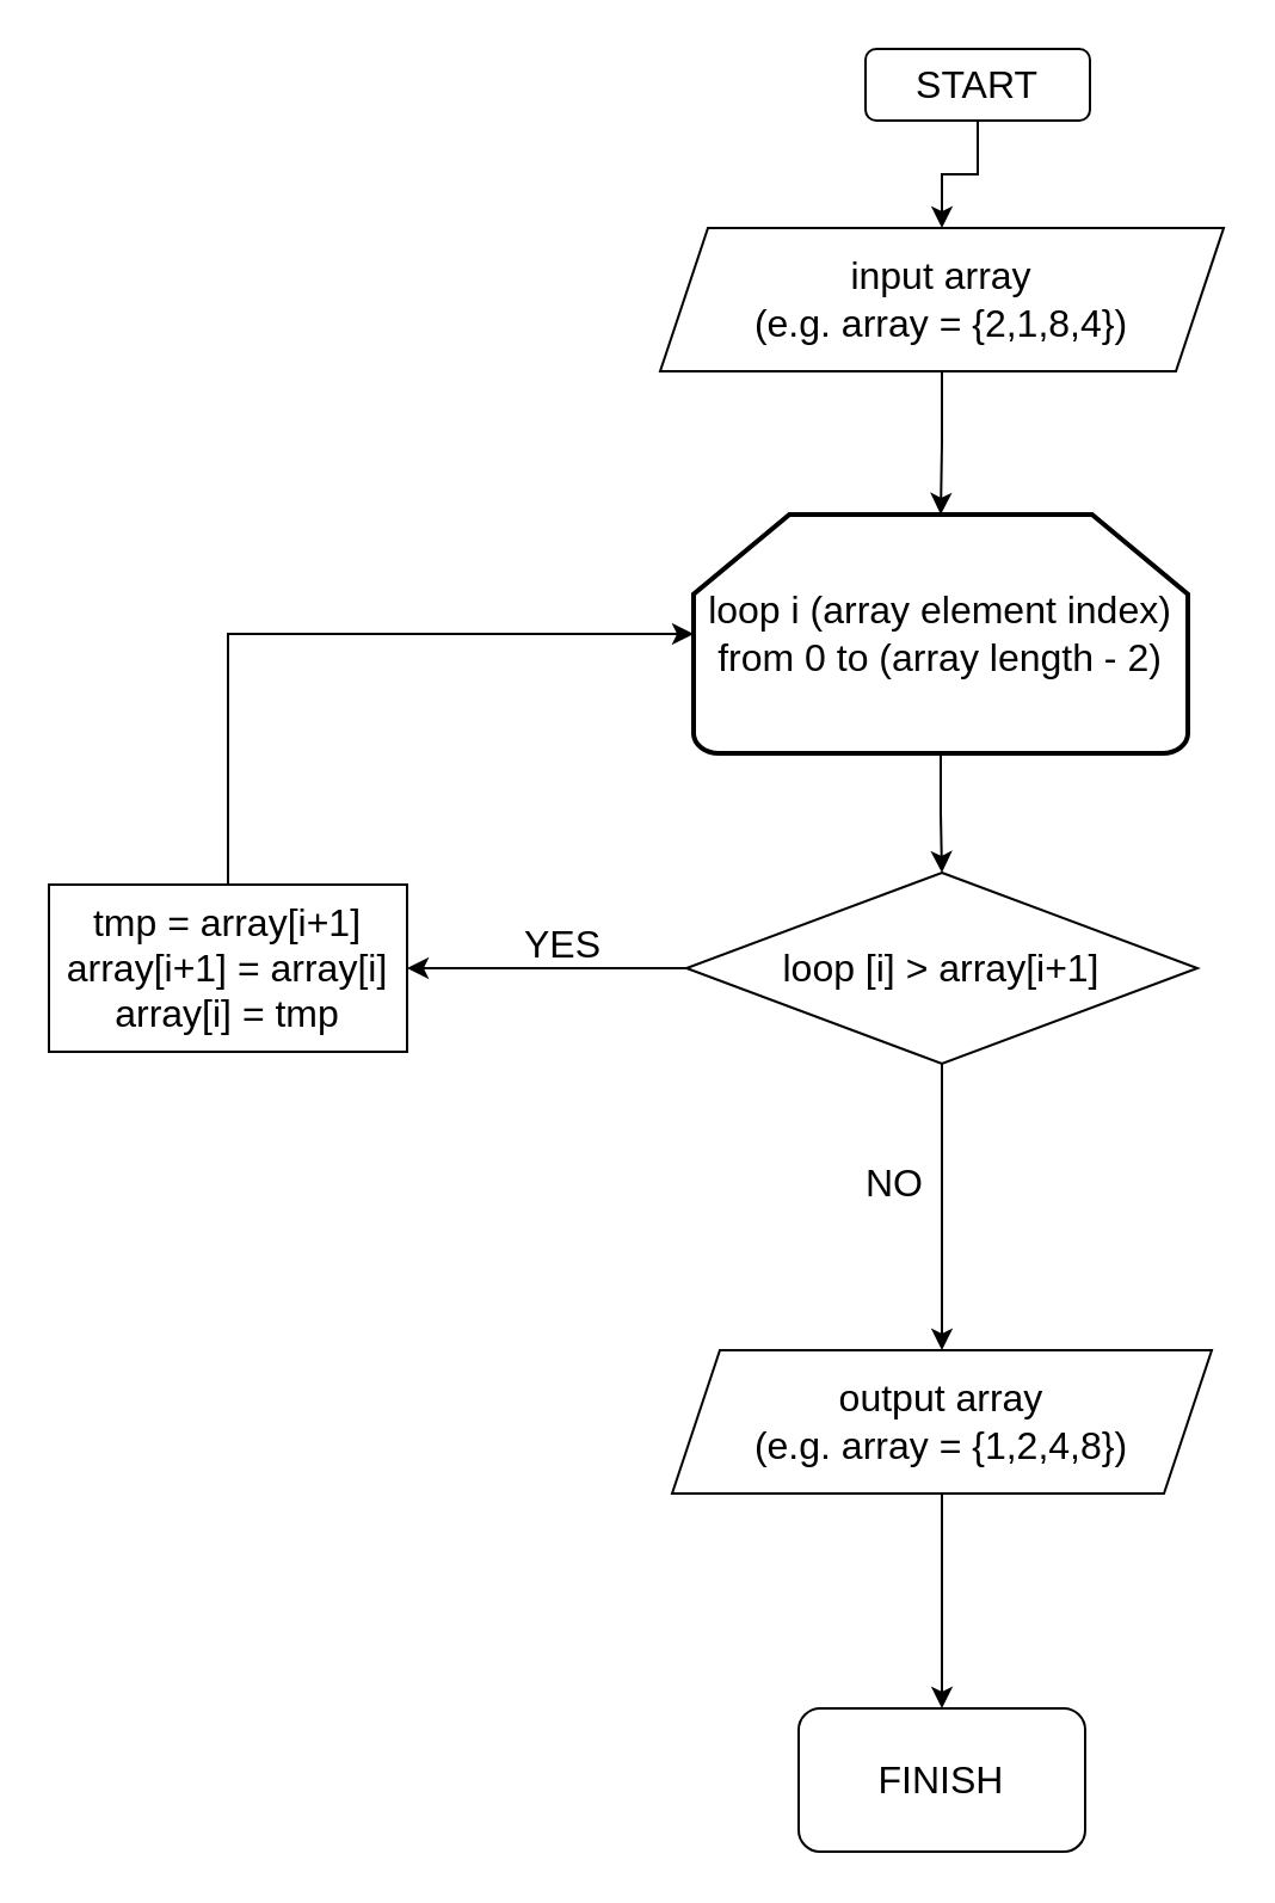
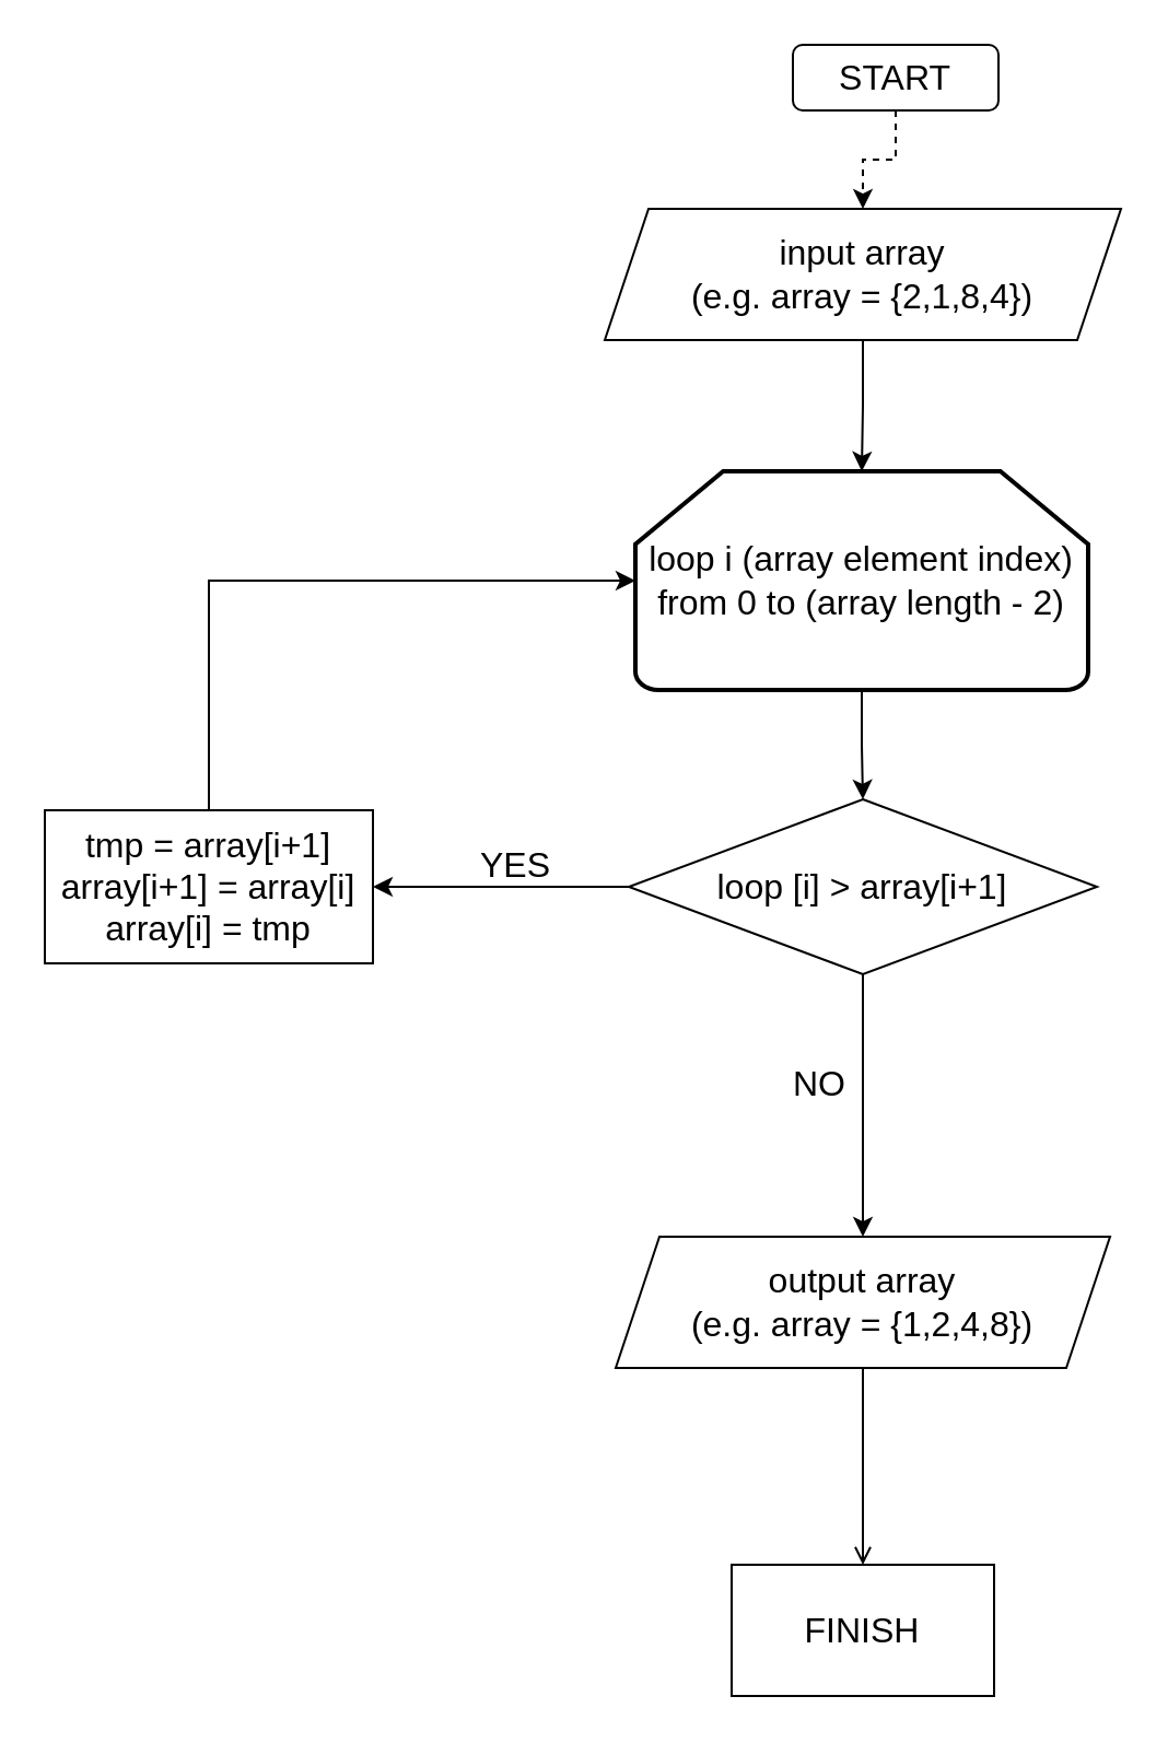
- <mxCell id="2" style="edgeStyle=orthogonalEdgeStyle;rounded=0;orthogonalLoop=1;jettySize=auto;html=1;exitX=0.5;exitY=1;exitDx=0;exitDy=0;entryX=0.5;entryY=0;entryDx=0;entryDy=0;" edge="1" parent="1" source="3" target="5"><mxGeometry relative="1" as="geometry" /></mxCell>
+ <mxCell id="2" style="edgeStyle=orthogonalEdgeStyle;rounded=0;orthogonalLoop=1;jettySize=auto;html=1;exitX=0.5;exitY=1;exitDx=0;exitDy=0;entryX=0.5;entryY=0;entryDx=0;entryDy=0;dashed=1;" edge="1" parent="1" source="3" target="5"><mxGeometry relative="1" as="geometry" /></mxCell>
- <mxCell id="14" style="edgeStyle=orthogonalEdgeStyle;rounded=0;orthogonalLoop=1;jettySize=auto;html=1;exitX=0.5;exitY=1;exitDx=0;exitDy=0;entryX=0.5;entryY=0;entryDx=0;entryDy=0;fontSize=16;" edge="1" parent="1" source="15" target="17"><mxGeometry relative="1" as="geometry" /></mxCell>
+ <mxCell id="14" style="edgeStyle=orthogonalEdgeStyle;rounded=0;orthogonalLoop=1;jettySize=auto;html=1;exitX=0.5;exitY=1;exitDx=0;exitDy=0;entryX=0.5;entryY=0;entryDx=0;entryDy=0;fontSize=16;endArrow=open;" edge="1" parent="1" source="15" target="17"><mxGeometry relative="1" as="geometry" /></mxCell>
- <mxCell id="17" value="FINISH" style="rounded=1;whiteSpace=wrap;html=1;fontSize=16;align=center;" vertex="1" parent="1"><mxGeometry x="334" y="715" width="120" height="60" as="geometry" /></mxCell>
+ <mxCell id="17" value="FINISH" style="whiteSpace=wrap;html=1;fontSize=16;align=center;rounded=0;" vertex="1" parent="1"><mxGeometry x="334" y="715" width="120" height="60" as="geometry" /></mxCell>
